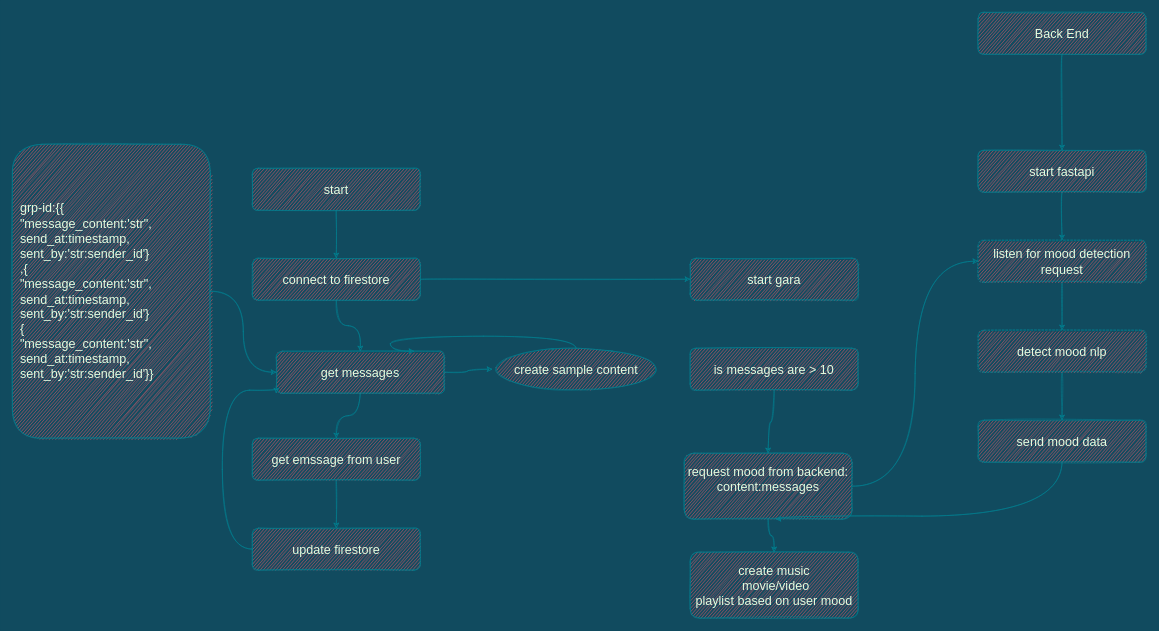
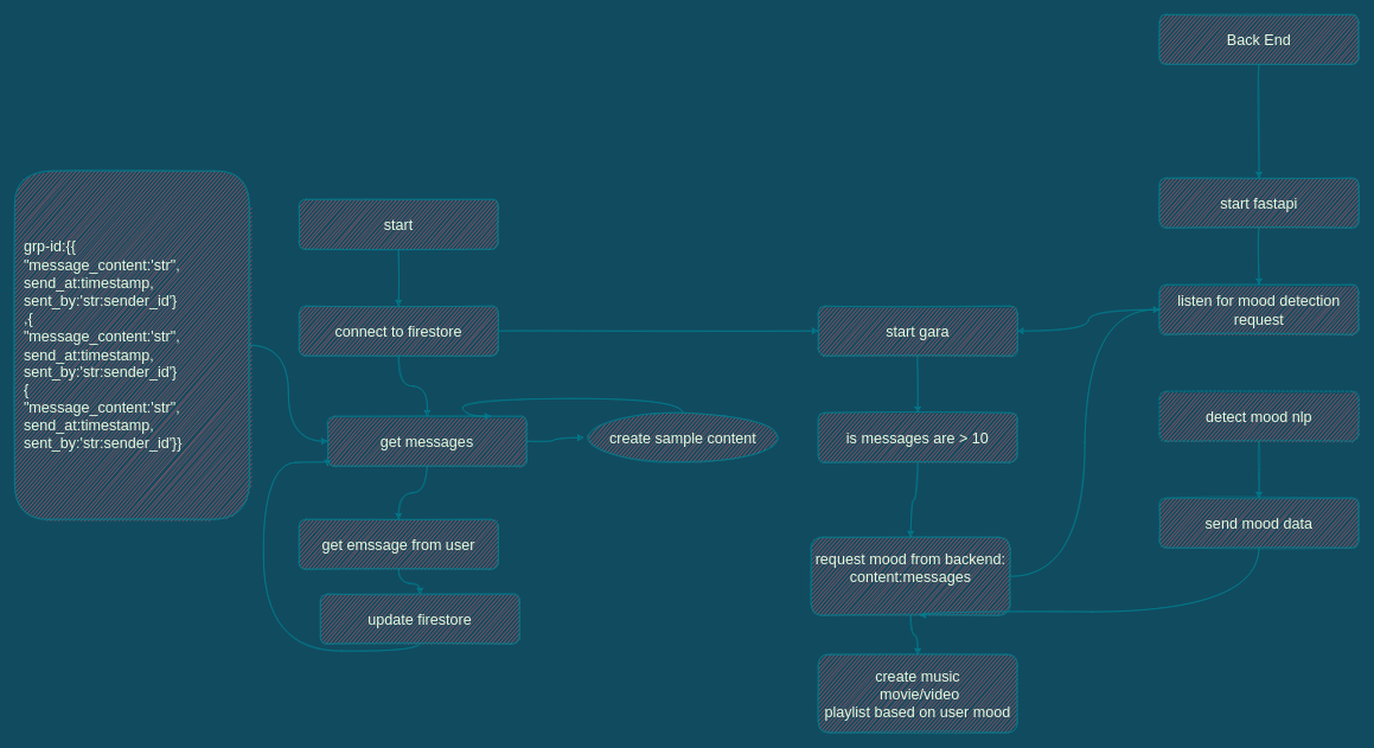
- <mxCell id="30" value="listen for mood detection request" style="rounded=1;whiteSpace=wrap;html=1;fontSize=21;sketch=1;fillColor=#F45B69;strokeColor=#028090;fontColor=#E4FDE1;dashed=1;" parent="1" vertex="1"><mxGeometry x="1630" y="400" width="280" height="70" as="geometry" /></mxCell>
+ <mxCell id="30" value="listen for mood detection request" style="rounded=1;whiteSpace=wrap;html=1;fontSize=21;sketch=1;fillColor=#F45B69;strokeColor=#028090;fontColor=#E4FDE1;" parent="1" vertex="1"><mxGeometry x="1630" y="400" width="280" height="70" as="geometry" /></mxCell>
- <mxCell id="29" value="" style="edgeStyle=orthogonalEdgeStyle;rounded=1;orthogonalLoop=1;jettySize=auto;html=1;fontSize=21;sketch=1;curved=1;labelBackgroundColor=#114B5F;strokeColor=#028090;fontColor=#E4FDE1;" parent="1" source="30" target="32" edge="1"><mxGeometry relative="1" as="geometry" /></mxCell>
+ <mxCell id="29" value="" style="edgeStyle=orthogonalEdgeStyle;rounded=1;orthogonalLoop=1;jettySize=auto;html=1;fontSize=21;sketch=1;curved=1;labelBackgroundColor=#114B5F;strokeColor=#028090;fontColor=#E4FDE1;" parent="1" source="30" target="21" edge="1"><mxGeometry relative="1" as="geometry" /></mxCell>
+ <mxCell id="20" value="" style="edgeStyle=orthogonalEdgeStyle;rounded=1;orthogonalLoop=1;jettySize=auto;html=1;fontSize=21;sketch=1;curved=1;labelBackgroundColor=#114B5F;strokeColor=#028090;fontColor=#E4FDE1;" parent="1" source="21" target="23" edge="1"><mxGeometry relative="1" as="geometry" /></mxCell>
- <mxCell id="19" value="update firestore&lt;br style=&quot;font-size: 21px;&quot;&gt;" style="rounded=1;whiteSpace=wrap;html=1;fontSize=21;sketch=1;fillColor=#F45B69;strokeColor=#028090;fontColor=#E4FDE1;" parent="1" vertex="1"><mxGeometry x="420" y="880" width="280" height="70" as="geometry" /></mxCell>
+ <mxCell id="19" value="update firestore&lt;br style=&quot;font-size: 21px;&quot;&gt;" style="rounded=1;whiteSpace=wrap;html=1;fontSize=21;sketch=1;fillColor=#F45B69;strokeColor=#028090;fontColor=#E4FDE1;" parent="1" vertex="1"><mxGeometry x="450" y="835" width="280" height="70" as="geometry" /></mxCell>
